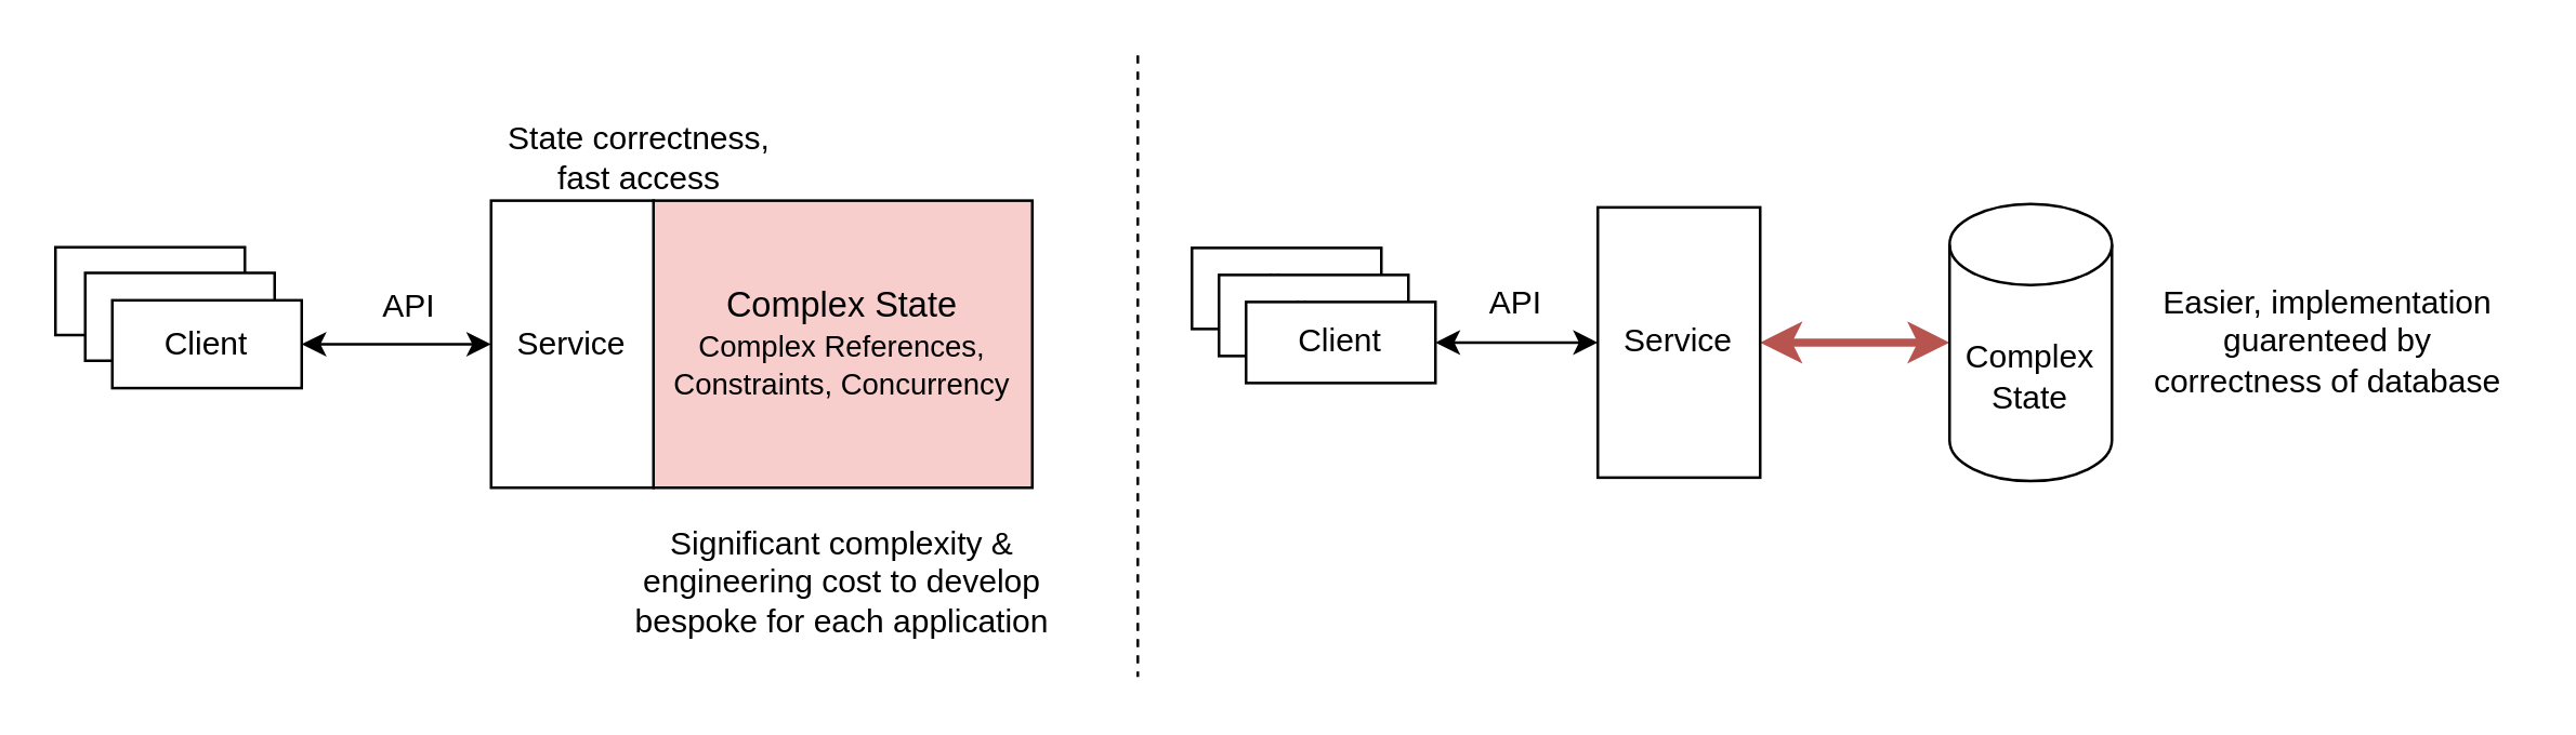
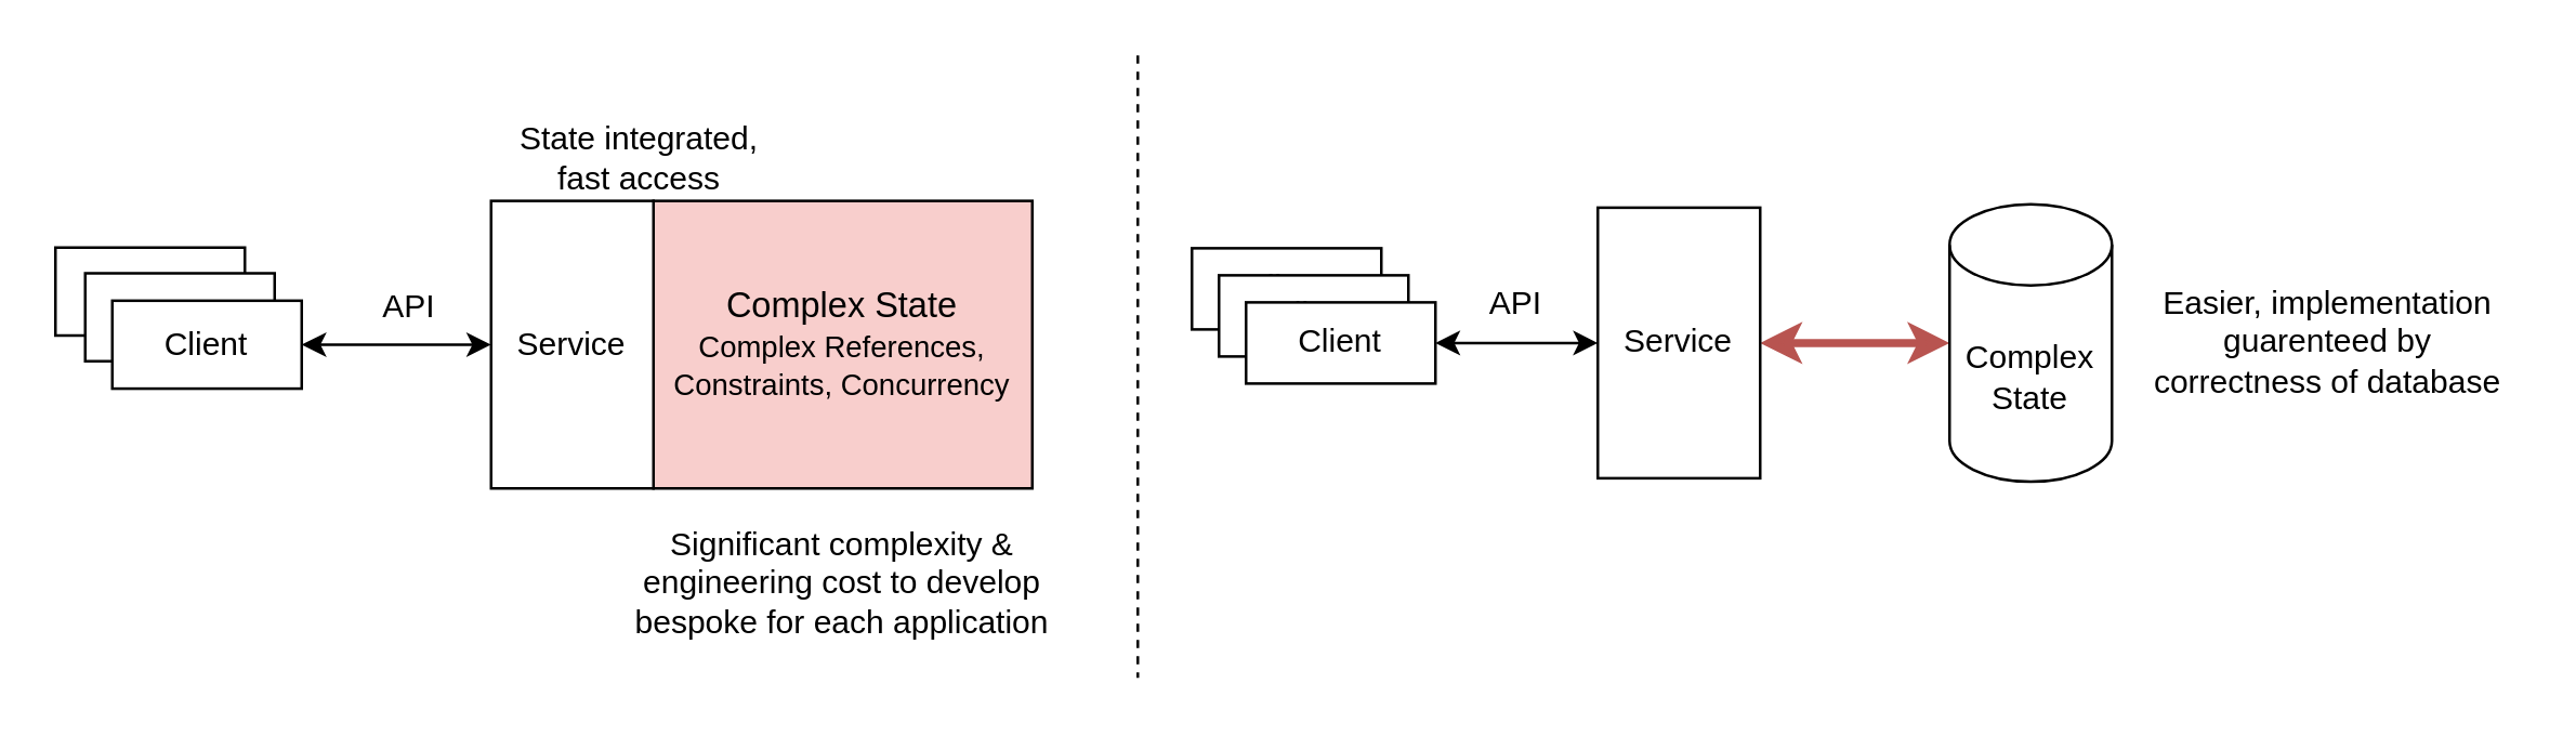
- <mxCell id="19" value="State correctness, fast access" style="text;html=1;strokeColor=none;fillColor=none;align=center;verticalAlign=middle;whiteSpace=wrap;rounded=0;fontSize=12;" vertex="1" parent="1"><mxGeometry x="181" y="40" width="110" height="35" as="geometry" /></mxCell>
+ <mxCell id="19" value="State integrated, fast access" style="text;html=1;strokeColor=none;fillColor=none;align=center;verticalAlign=middle;whiteSpace=wrap;rounded=0;fontSize=12;" vertex="1" parent="1"><mxGeometry x="181" y="40" width="110" height="35" as="geometry" /></mxCell>
